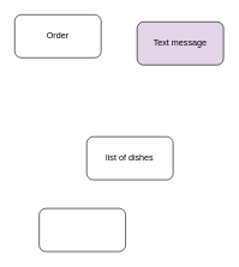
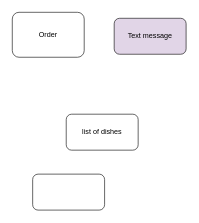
- <mxCell id="3" value="Order" style="rounded=1;whiteSpace=wrap;html=1;" vertex="1" parent="1"><mxGeometry x="20" y="20" width="120" height="60" as="geometry" /></mxCell>
+ <mxCell id="3" value="Order" style="rounded=1;whiteSpace=wrap;html=1;" vertex="1" parent="1"><mxGeometry x="20" y="20" width="120" height="75" as="geometry" /></mxCell>
- <mxCell id="2" value="list of dishes" style="rounded=1;whiteSpace=wrap;html=1;" vertex="1" parent="1"><mxGeometry x="120" y="190" width="120" height="60" as="geometry" /></mxCell>
+ <mxCell id="2" value="list of dishes" style="rounded=1;whiteSpace=wrap;html=1;" vertex="1" parent="1"><mxGeometry x="110" y="190" width="120" height="60" as="geometry" /></mxCell>
